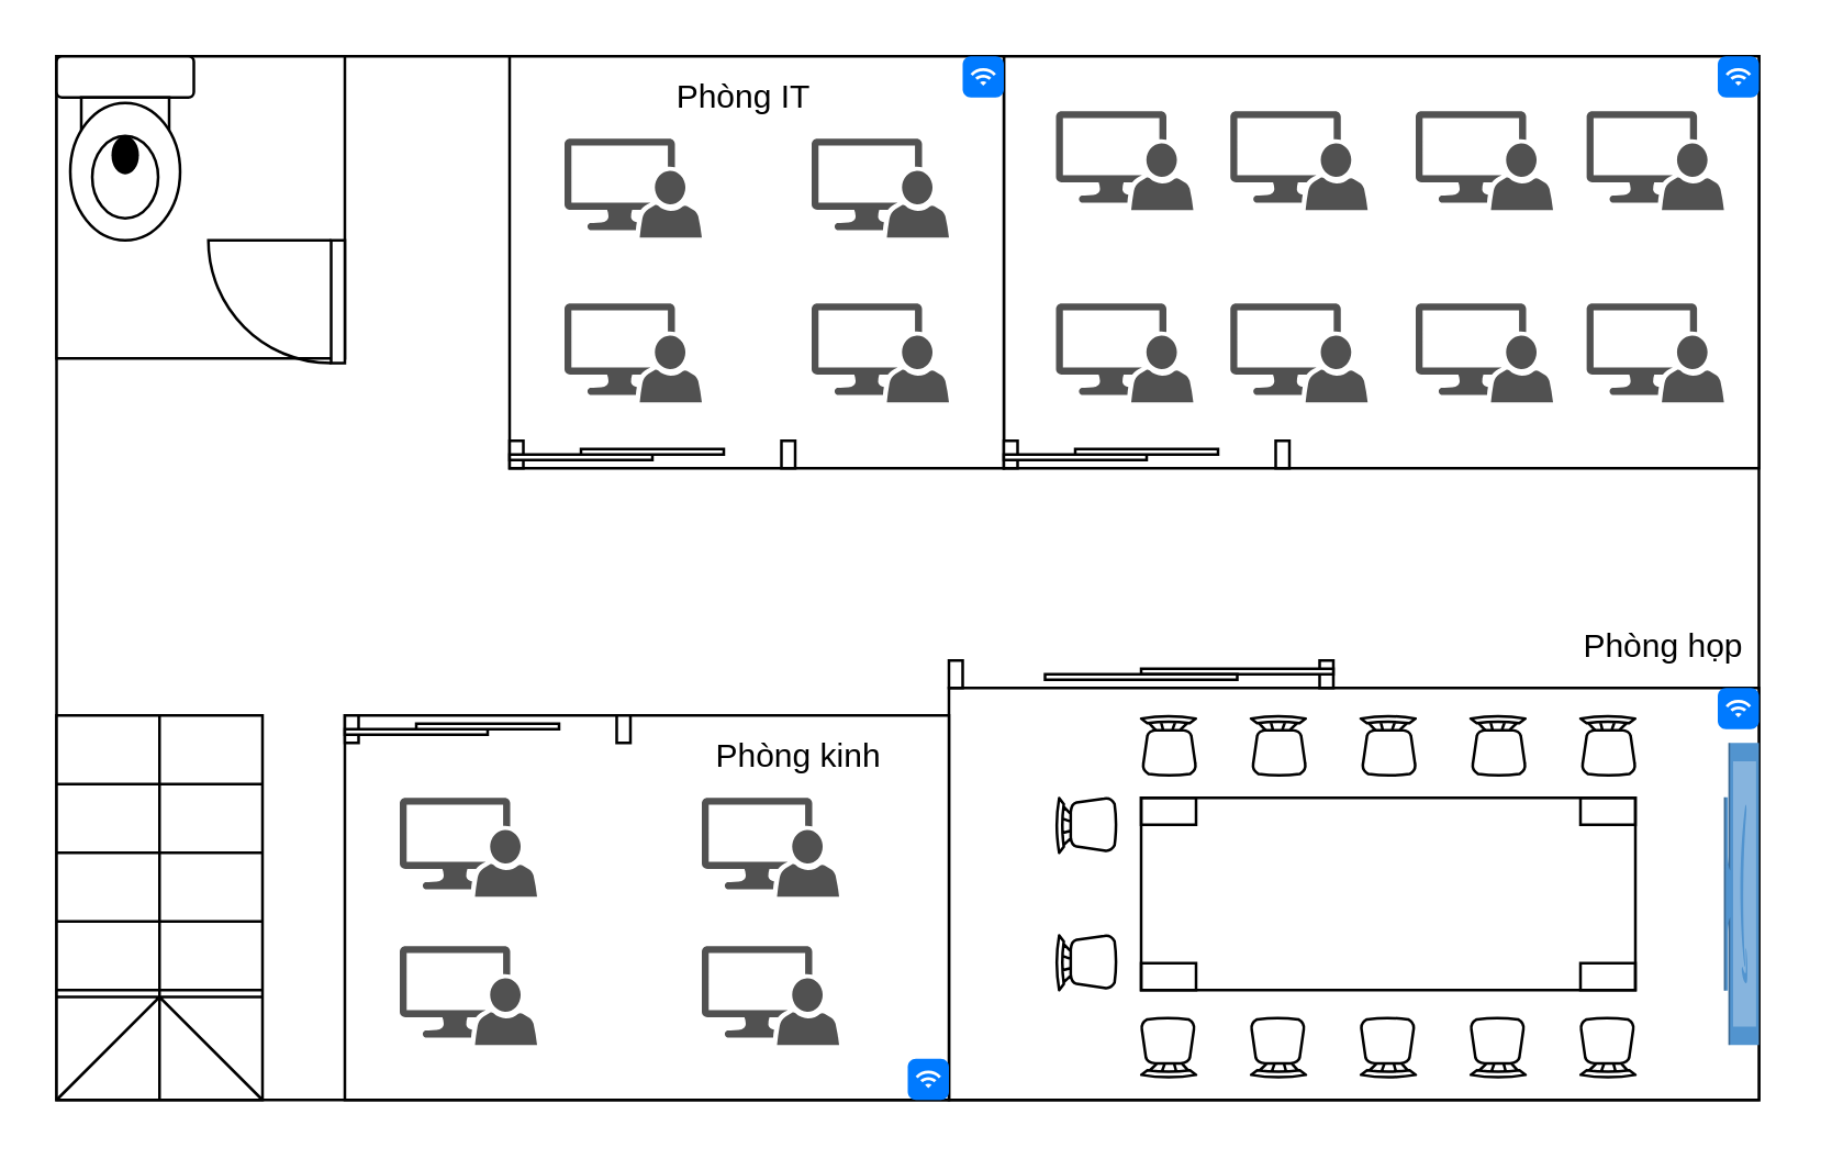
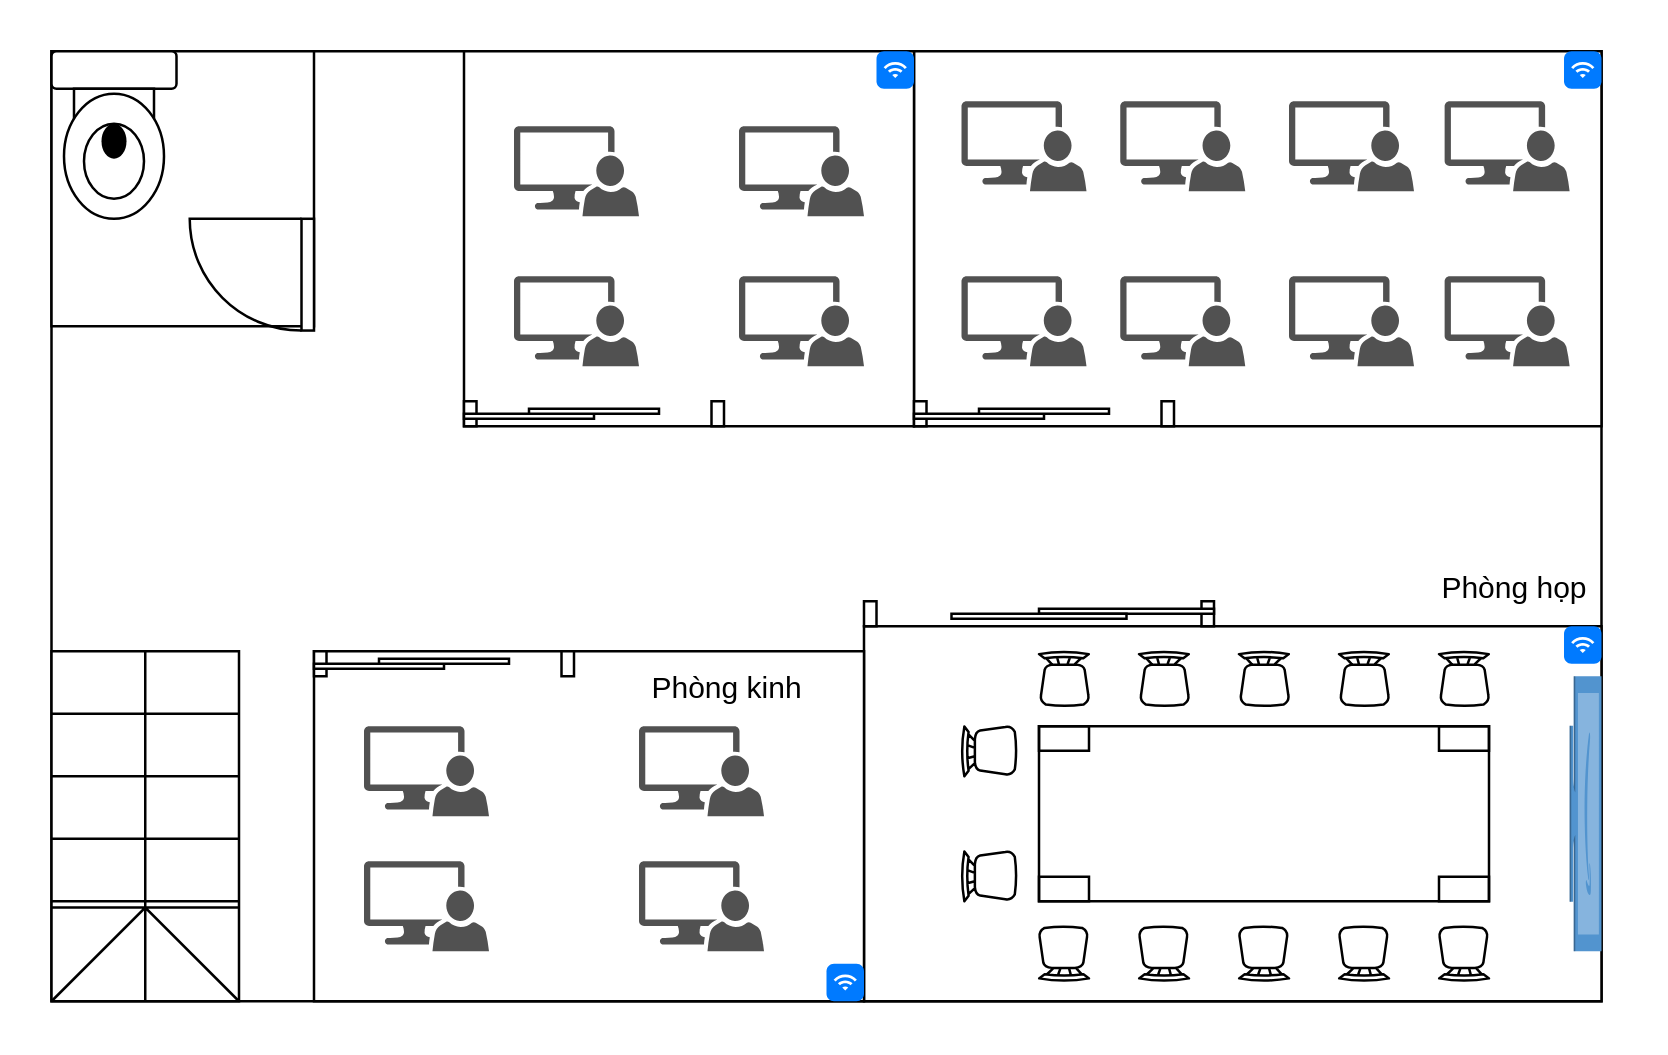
- <mxCell id="42" value="Phòng IT" style="text;html=1;align=center;verticalAlign=middle;resizable=0;points=[];autosize=1;strokeColor=none;fillColor=none;" vertex="1" parent="1"><mxGeometry x="235" y="20" width="70" height="30" as="geometry" /></mxCell>
